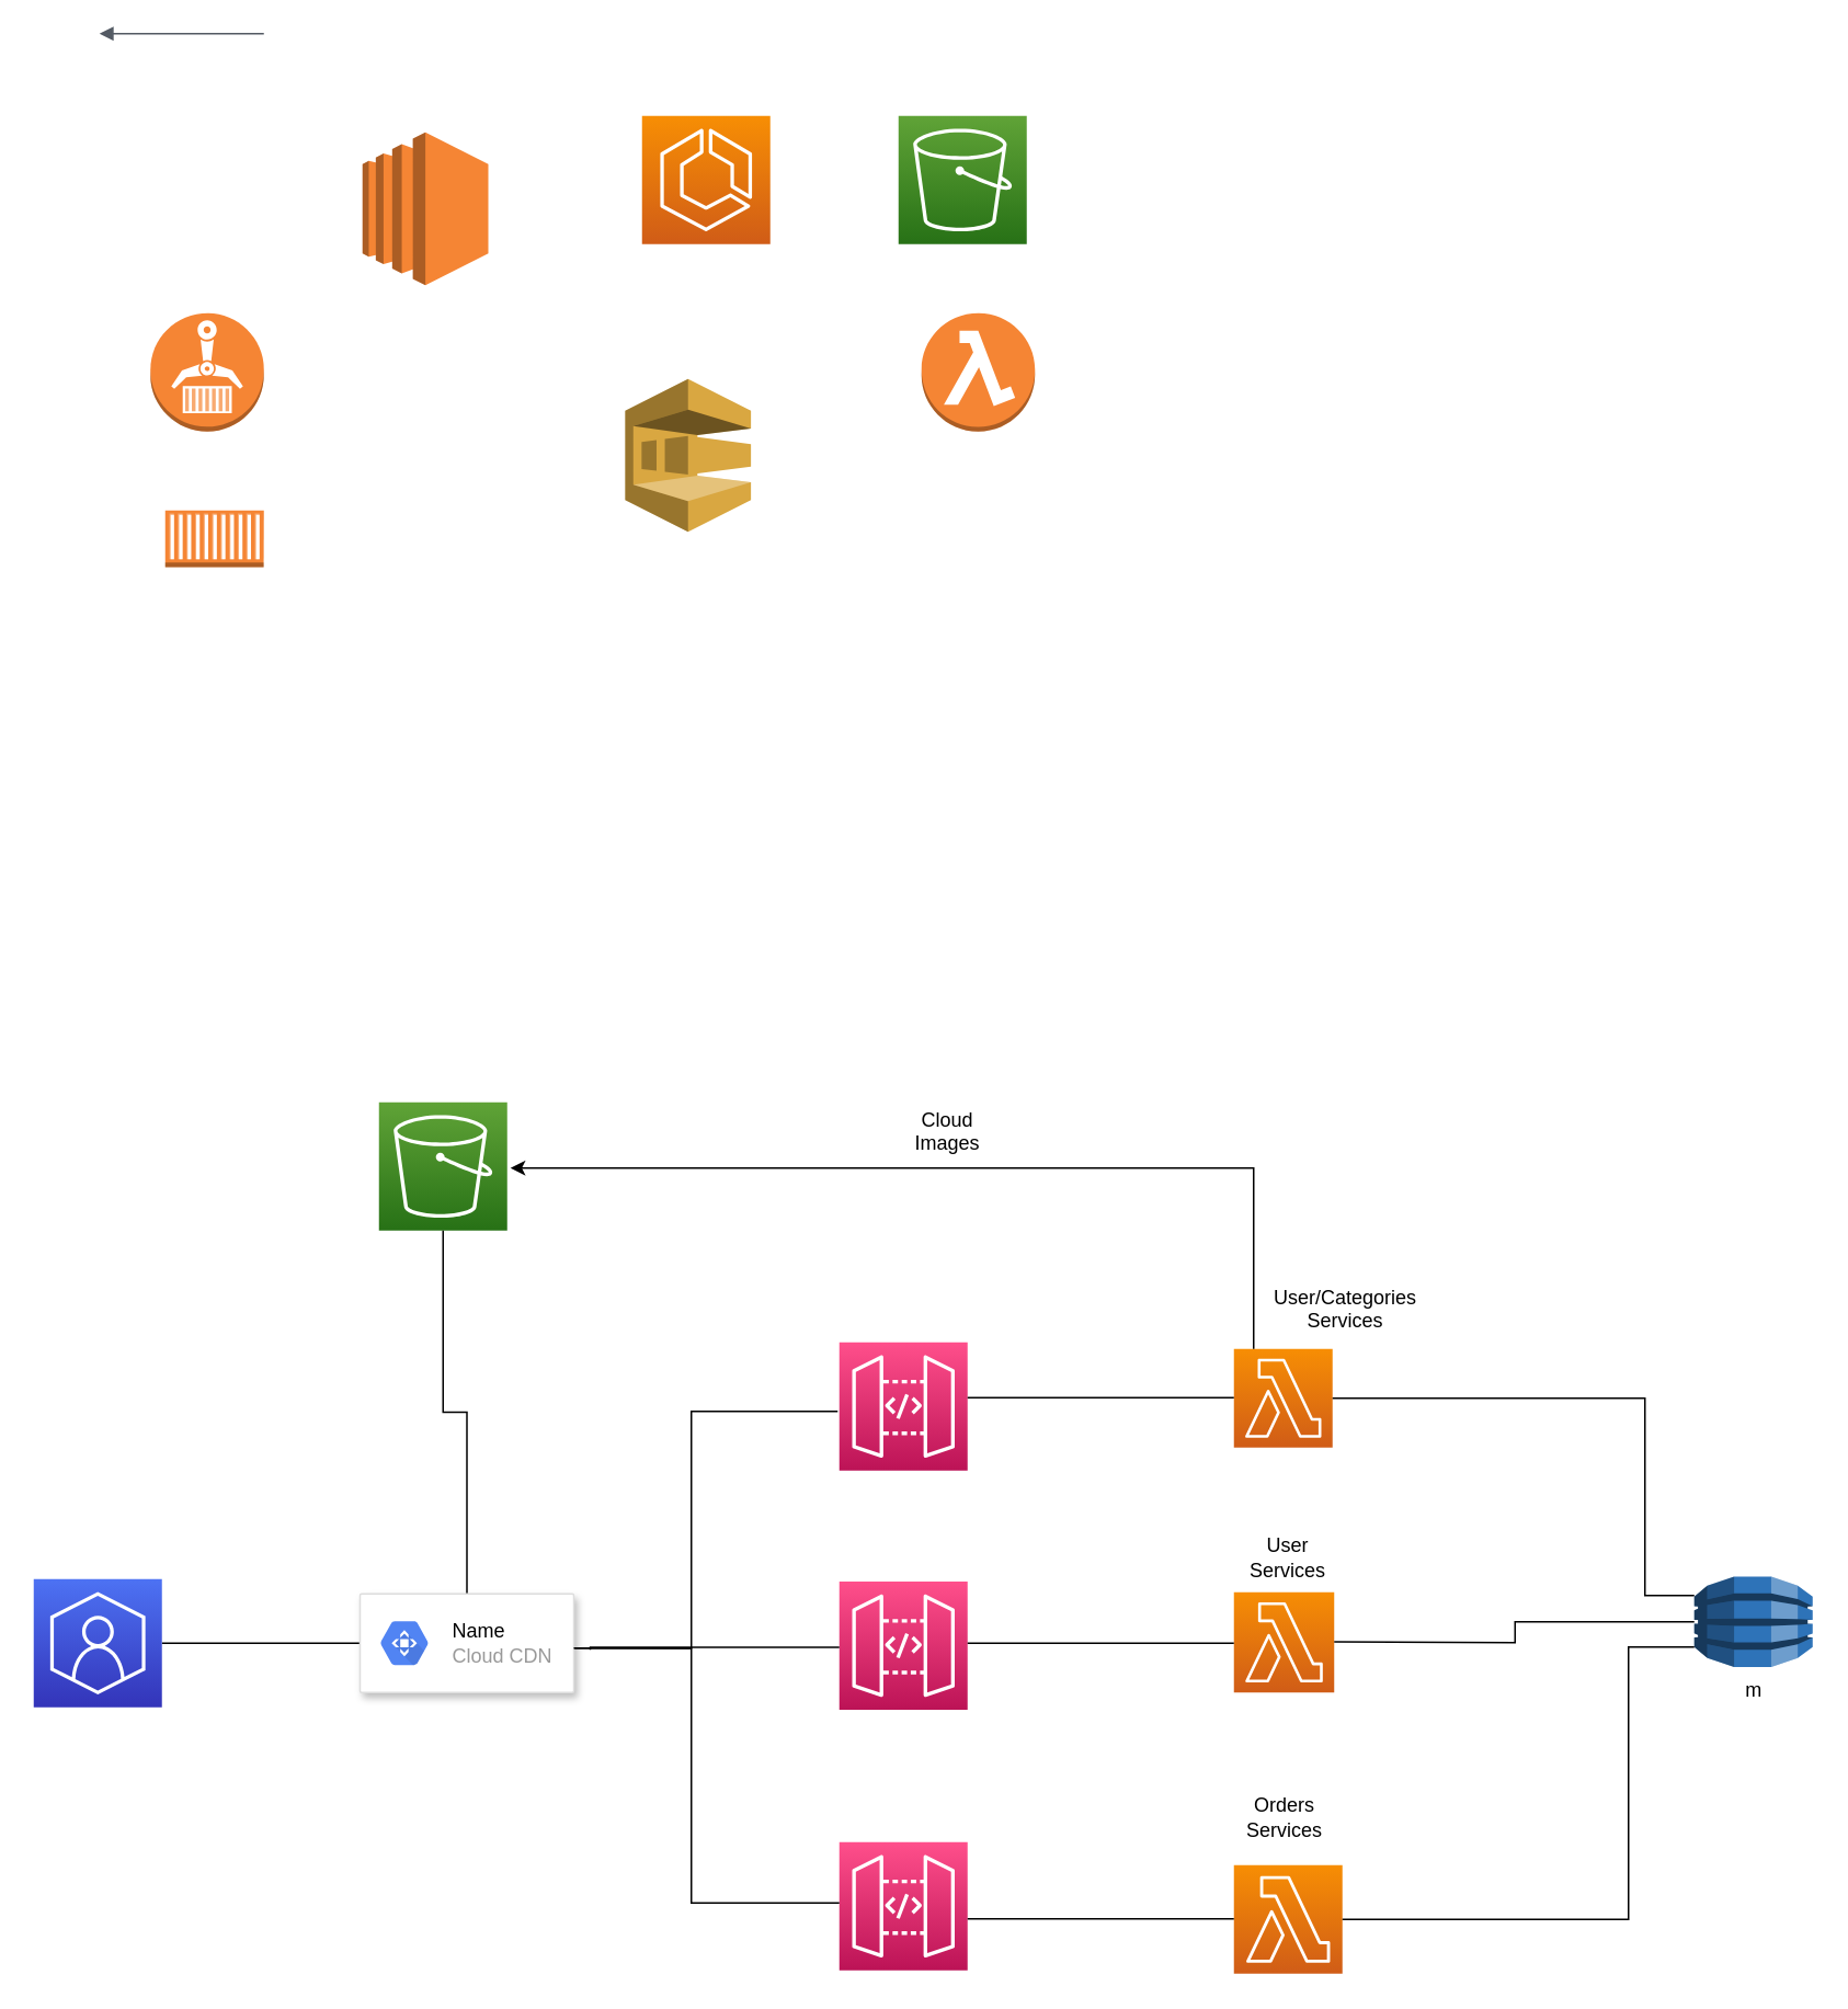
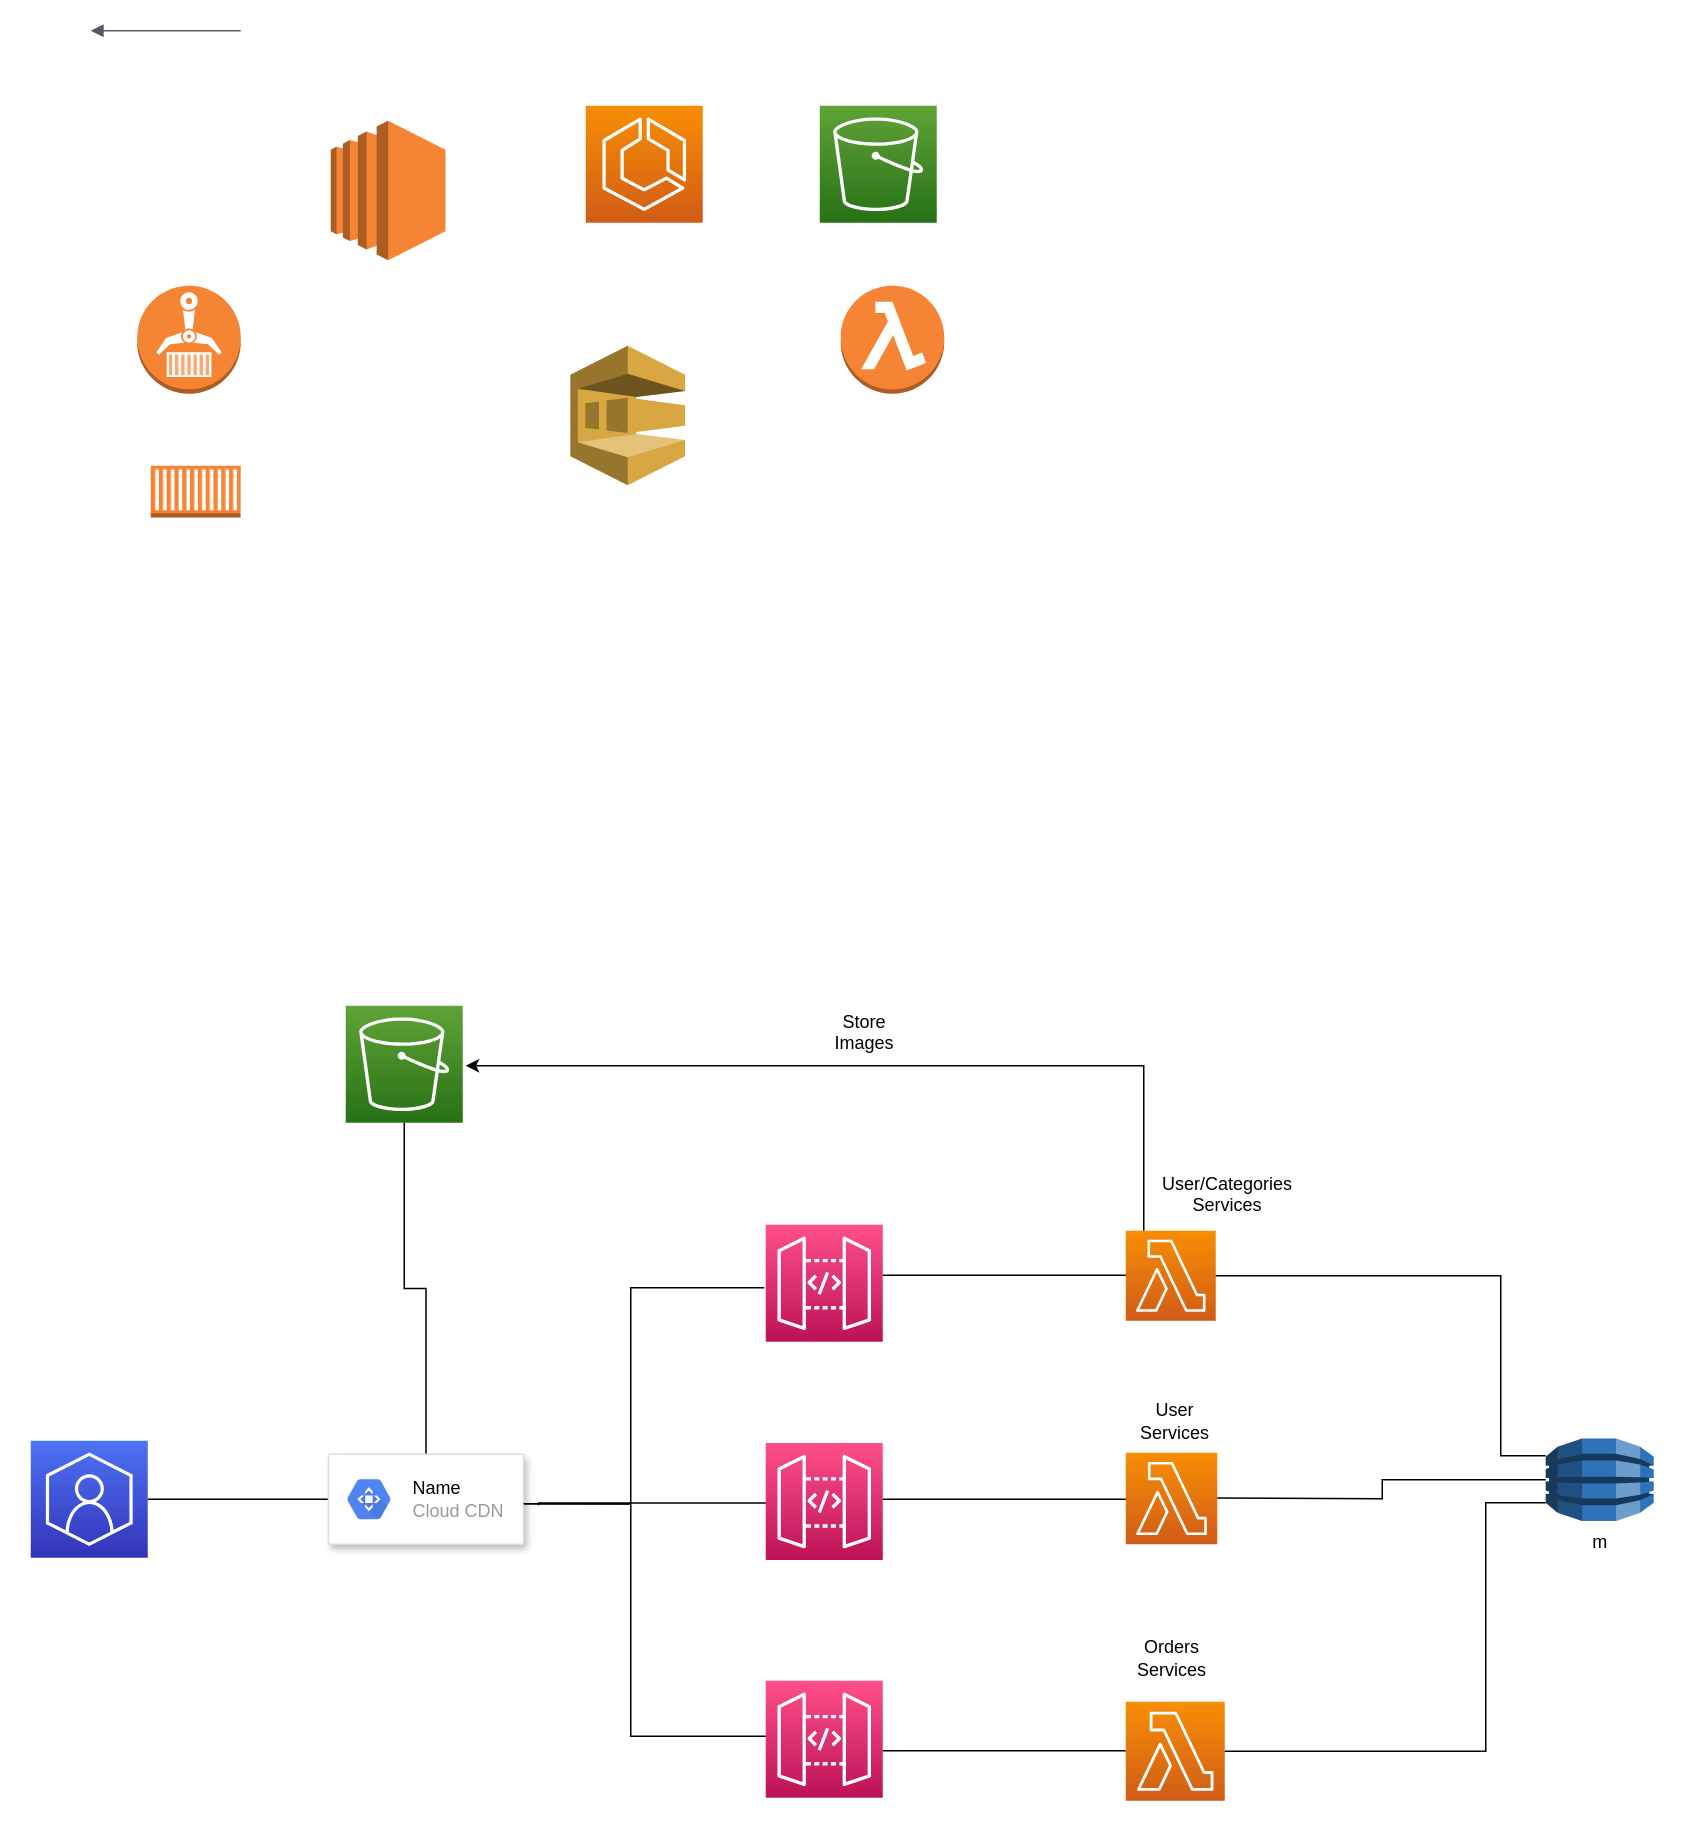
- <mxCell id="19" value="&lt;div&gt;Cloud Images&lt;/div&gt;&lt;div&gt;&lt;br&gt;&lt;/div&gt;" style="text;html=1;strokeColor=none;fillColor=none;align=center;verticalAlign=middle;whiteSpace=wrap;rounded=0;" vertex="1" parent="1"><mxGeometry x="546" y="680" width="60" height="30" as="geometry" /></mxCell>
+ <mxCell id="19" value="&lt;div&gt;Store Images&lt;/div&gt;&lt;div&gt;&lt;br&gt;&lt;/div&gt;" style="text;html=1;strokeColor=none;fillColor=none;align=center;verticalAlign=middle;whiteSpace=wrap;rounded=0;" vertex="1" parent="1"><mxGeometry x="546" y="680" width="60" height="30" as="geometry" /></mxCell>
